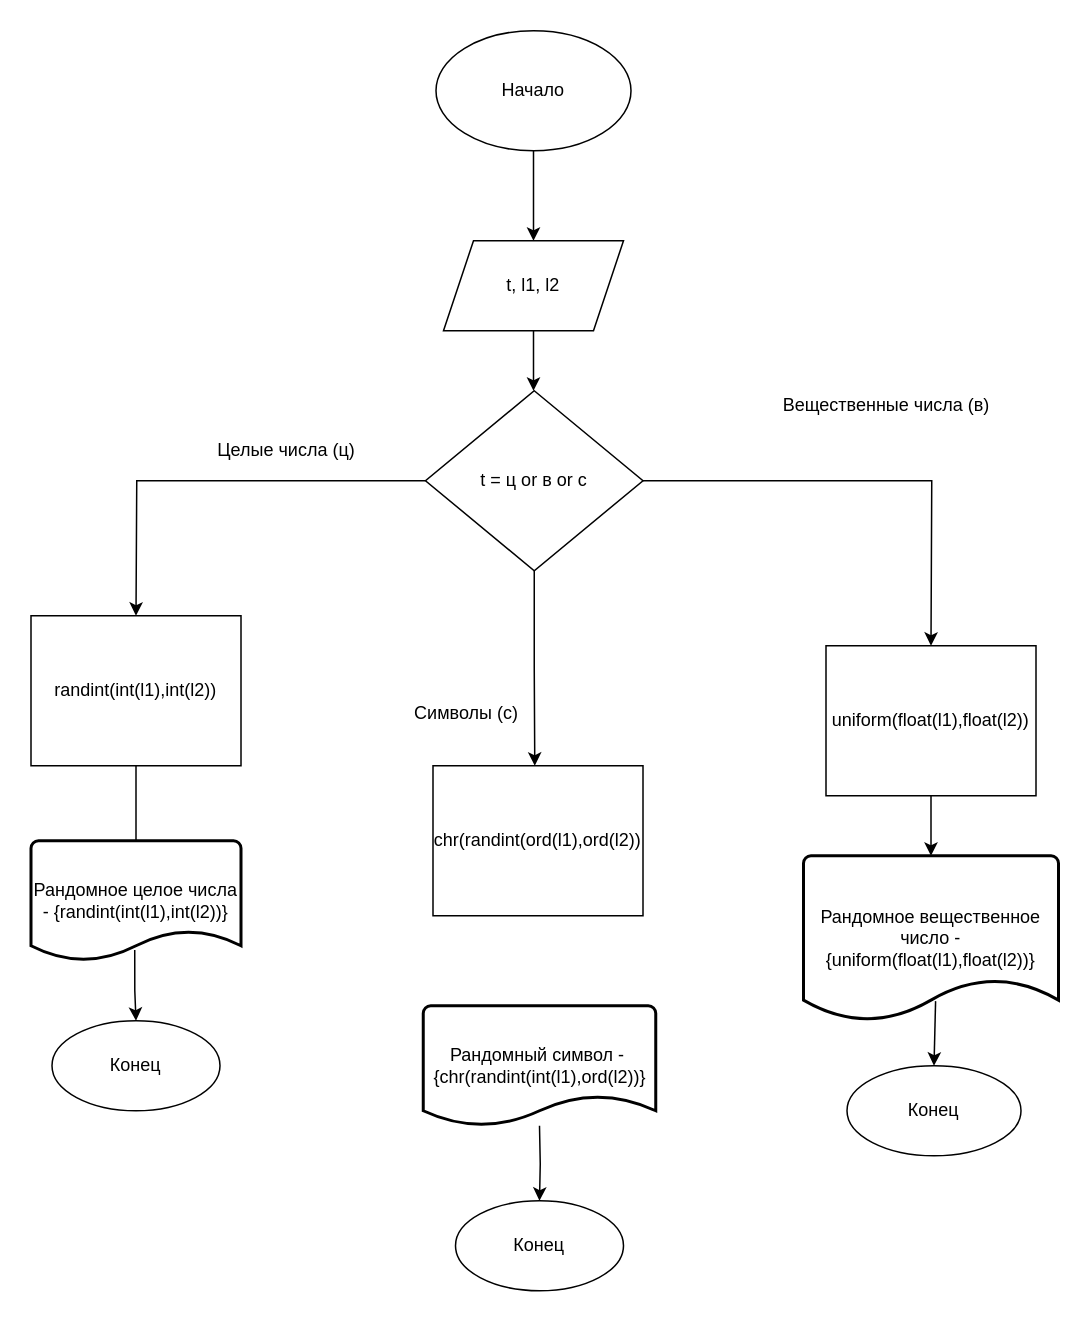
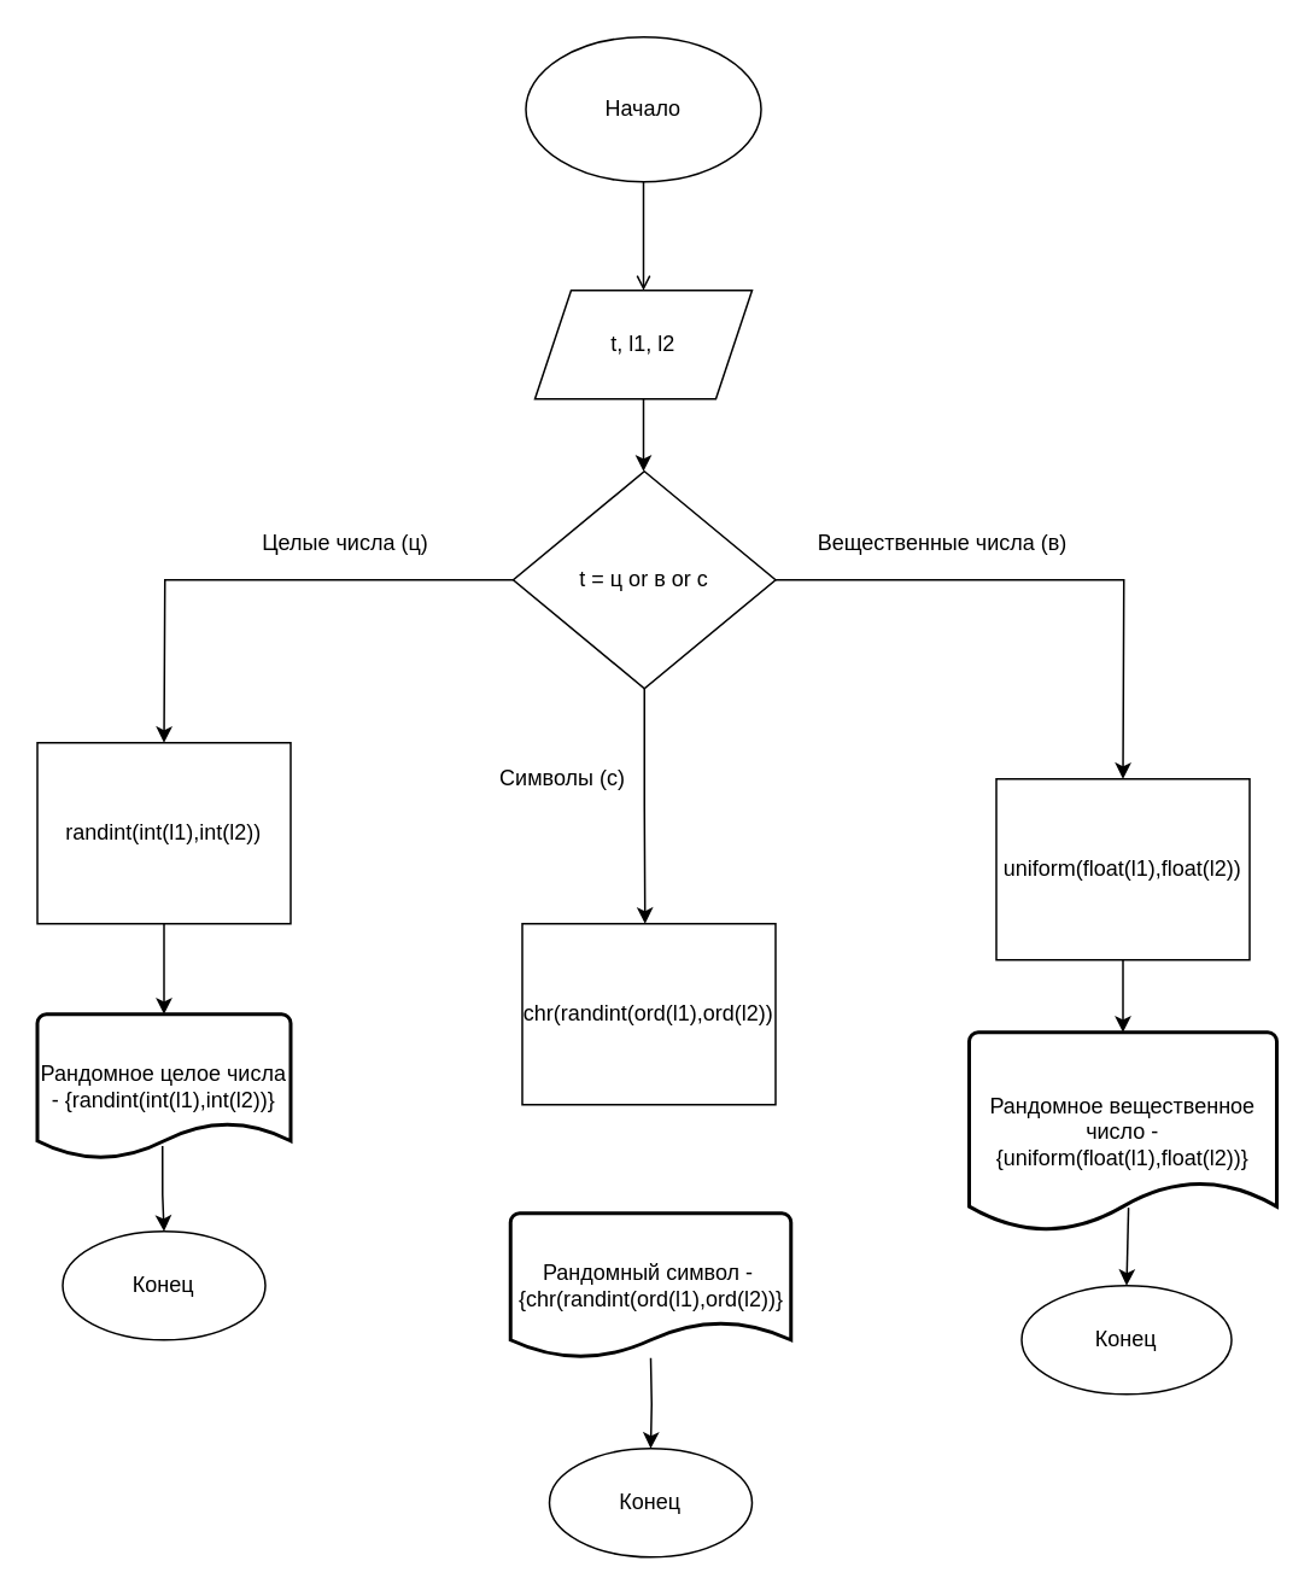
- <mxCell id="4" value="" style="endArrow=classic;html=1;rounded=0;exitX=0.5;exitY=1;exitDx=0;exitDy=0;entryX=0.5;entryY=0;entryDx=0;entryDy=0;fontStyle=0" edge="1" parent="1" source="2" target="3"><mxGeometry width="50" height="50" relative="1" as="geometry"><mxPoint x="290" y="330" as="sourcePoint" /><mxPoint x="340" y="280" as="targetPoint" /></mxGeometry></mxCell>
+ <mxCell id="4" value="" style="endArrow=open;html=1;rounded=0;exitX=0.5;exitY=1;exitDx=0;exitDy=0;entryX=0.5;entryY=0;entryDx=0;entryDy=0;fontStyle=0;" edge="1" parent="1" source="2" target="3"><mxGeometry width="50" height="50" relative="1" as="geometry"><mxPoint x="290" y="330" as="sourcePoint" /><mxPoint x="340" y="280" as="targetPoint" /></mxGeometry></mxCell>
- <mxCell id="16" value="Вещественные числа (в)" style="text;html=1;align=center;verticalAlign=middle;resizable=0;points=[];autosize=1;strokeColor=none;fillColor=none;" vertex="1" parent="1"><mxGeometry x="515" y="260" width="150" height="20" as="geometry" /></mxCell>
+ <mxCell id="16" value="Вещественные числа (в)" style="text;html=1;align=center;verticalAlign=middle;resizable=0;points=[];autosize=1;strokeColor=none;fillColor=none;" vertex="1" parent="1"><mxGeometry x="445" y="290" width="150" height="20" as="geometry" /></mxCell>
- <mxCell id="17" value="Символы (с)" style="text;html=1;align=center;verticalAlign=middle;resizable=0;points=[];autosize=1;strokeColor=none;fillColor=none;" vertex="1" parent="1"><mxGeometry x="270" y="465" width="80" height="20" as="geometry" /></mxCell>
+ <mxCell id="17" value="Символы (с)" style="text;html=1;align=center;verticalAlign=middle;resizable=0;points=[];autosize=1;strokeColor=none;fillColor=none;" vertex="1" parent="1"><mxGeometry x="270" y="420" width="80" height="20" as="geometry" /></mxCell>
- <mxCell id="18" style="edgeStyle=orthogonalEdgeStyle;rounded=0;orthogonalLoop=1;jettySize=auto;html=1;exitX=0.5;exitY=1;exitDx=0;exitDy=0;entryX=0.5;entryY=0;entryDx=0;entryDy=0;entryPerimeter=0;endArrow=none;" edge="1" parent="1" source="19" target="22"><mxGeometry relative="1" as="geometry" /></mxCell>
+ <mxCell id="18" style="edgeStyle=orthogonalEdgeStyle;rounded=0;orthogonalLoop=1;jettySize=auto;html=1;exitX=0.5;exitY=1;exitDx=0;exitDy=0;entryX=0.5;entryY=0;entryDx=0;entryDy=0;entryPerimeter=0;" edge="1" parent="1" source="19" target="22"><mxGeometry relative="1" as="geometry" /></mxCell>
- <mxCell id="21" value="Рандомный символ -&amp;nbsp; {chr(randint(int(l1),ord(l2))}" style="strokeWidth=2;html=1;shape=mxgraph.flowchart.document2;whiteSpace=wrap;size=0.25;fontStyle=0" vertex="1" parent="1"><mxGeometry x="281.5" y="670" width="155" height="80" as="geometry" /></mxCell>
+ <mxCell id="21" value="Рандомный символ -&amp;nbsp; {chr(randint(ord(l1),ord(l2))}" style="strokeWidth=2;html=1;shape=mxgraph.flowchart.document2;whiteSpace=wrap;size=0.25;fontStyle=0" vertex="1" parent="1"><mxGeometry x="281.5" y="670" width="155" height="80" as="geometry" /></mxCell>
